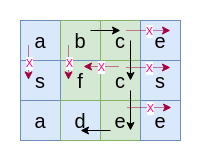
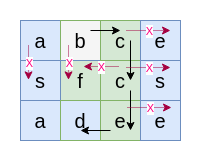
- <mxCell id="3" value="b" style="whiteSpace=wrap;html=1;aspect=fixed;fillColor=#d5e8d4;strokeColor=#82b366;fontSize=20;" vertex="1" parent="1"><mxGeometry x="60" y="20" width="40" height="40" as="geometry" /></mxCell>
+ <mxCell id="3" value="b" style="whiteSpace=wrap;html=1;aspect=fixed;fillColor=#f5f5f5;strokeColor=#82b366;fontSize=20;" vertex="1" parent="1"><mxGeometry x="60" y="20" width="40" height="40" as="geometry" /></mxCell>
